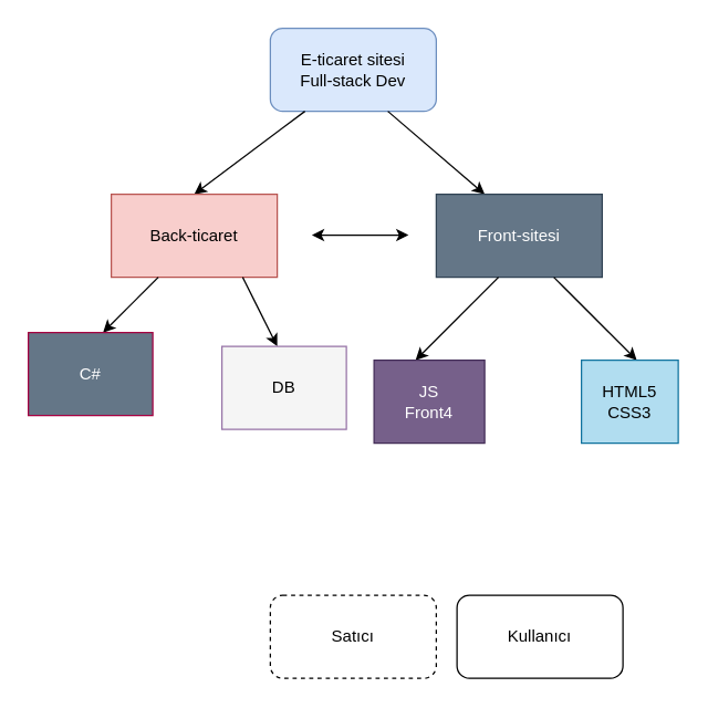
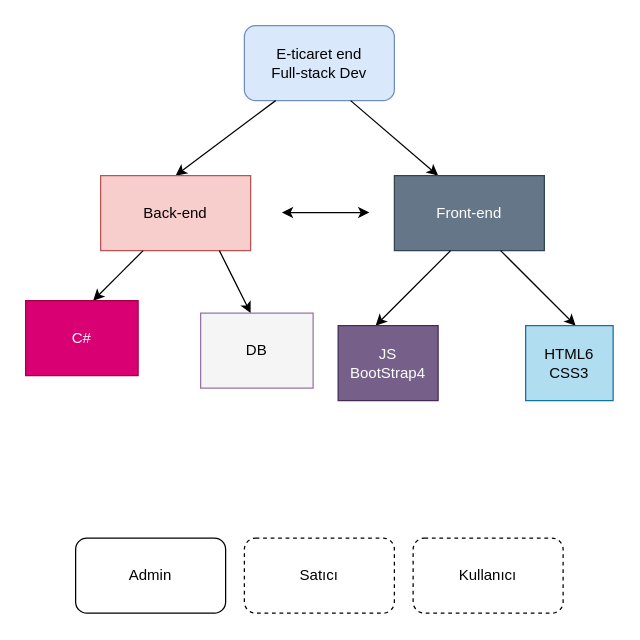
- <mxCell id="2" value="E-ticaret sitesi&lt;br&gt;Full-stack Dev" style="rounded=1;whiteSpace=wrap;html=1;fillColor=#dae8fc;strokeColor=#6c8ebf;" parent="1" vertex="1"><mxGeometry x="195" y="20" width="120" height="60" as="geometry" /></mxCell>
+ <mxCell id="2" value="E-ticaret end&lt;br&gt;Full-stack Dev" style="rounded=1;whiteSpace=wrap;html=1;fillColor=#dae8fc;strokeColor=#6c8ebf;" parent="1" vertex="1"><mxGeometry x="195" y="20" width="120" height="60" as="geometry" /></mxCell>
- <mxCell id="8" value="Back-ticaret" style="rounded=0;whiteSpace=wrap;html=1;fillColor=#f8cecc;strokeColor=#b85450;" parent="1" vertex="1"><mxGeometry x="80" y="140" width="120" height="60" as="geometry" /></mxCell>
+ <mxCell id="8" value="Back-end" style="rounded=0;whiteSpace=wrap;html=1;fillColor=#f8cecc;strokeColor=#b85450;" parent="1" vertex="1"><mxGeometry x="80" y="140" width="120" height="60" as="geometry" /></mxCell>
- <mxCell id="9" value="Front-sitesi" style="rounded=0;whiteSpace=wrap;html=1;fillColor=#647687;strokeColor=#314354;fontColor=#ffffff;" parent="1" vertex="1"><mxGeometry x="315" y="140" width="120" height="60" as="geometry" /></mxCell>
+ <mxCell id="9" value="Front-end" style="rounded=0;whiteSpace=wrap;html=1;fillColor=#647687;strokeColor=#314354;fontColor=#ffffff;" parent="1" vertex="1"><mxGeometry x="315" y="140" width="120" height="60" as="geometry" /></mxCell>
- <mxCell id="12" value="C#" style="rounded=0;whiteSpace=wrap;html=1;fillColor=#647687;fontColor=#ffffff;strokeColor=#A50040;" parent="1" vertex="1"><mxGeometry x="20" y="240" width="90" height="60" as="geometry" /></mxCell>
+ <mxCell id="12" value="C#" style="rounded=0;whiteSpace=wrap;html=1;fillColor=#d80073;fontColor=#ffffff;strokeColor=#A50040;" parent="1" vertex="1"><mxGeometry x="20" y="240" width="90" height="60" as="geometry" /></mxCell>
- <mxCell id="16" value="JS&lt;br&gt;Front4" style="rounded=0;whiteSpace=wrap;html=1;fillColor=#76608a;fontColor=#ffffff;strokeColor=#432D57;" parent="1" vertex="1"><mxGeometry x="270" y="260" width="80" height="60" as="geometry" /></mxCell>
+ <mxCell id="16" value="JS&lt;br&gt;BootStrap4" style="rounded=0;whiteSpace=wrap;html=1;fillColor=#76608a;fontColor=#ffffff;strokeColor=#432D57;" parent="1" vertex="1"><mxGeometry x="270" y="260" width="80" height="60" as="geometry" /></mxCell>
- <mxCell id="17" value="HTML5&lt;br&gt;CSS3" style="rounded=0;whiteSpace=wrap;html=1;fillColor=#b1ddf0;strokeColor=#10739e;" parent="1" vertex="1"><mxGeometry x="420" y="260" width="70" height="60" as="geometry" /></mxCell>
+ <mxCell id="17" value="HTML6&lt;br&gt;CSS3" style="rounded=0;whiteSpace=wrap;html=1;fillColor=#b1ddf0;strokeColor=#10739e;" parent="1" vertex="1"><mxGeometry x="420" y="260" width="70" height="60" as="geometry" /></mxCell>
+ <mxCell id="6" value="Admin" style="rounded=1;whiteSpace=wrap;html=1;" parent="1" vertex="1"><mxGeometry x="60" y="430" width="120" height="60" as="geometry" /></mxCell>
- <mxCell id="5" value="Kullanıcı" style="rounded=1;whiteSpace=wrap;html=1;" parent="1" vertex="1"><mxGeometry x="330" y="430" width="120" height="60" as="geometry" /></mxCell>
+ <mxCell id="5" value="Kullanıcı" style="rounded=1;whiteSpace=wrap;html=1;dashed=1;" parent="1" vertex="1"><mxGeometry x="330" y="430" width="120" height="60" as="geometry" /></mxCell>
